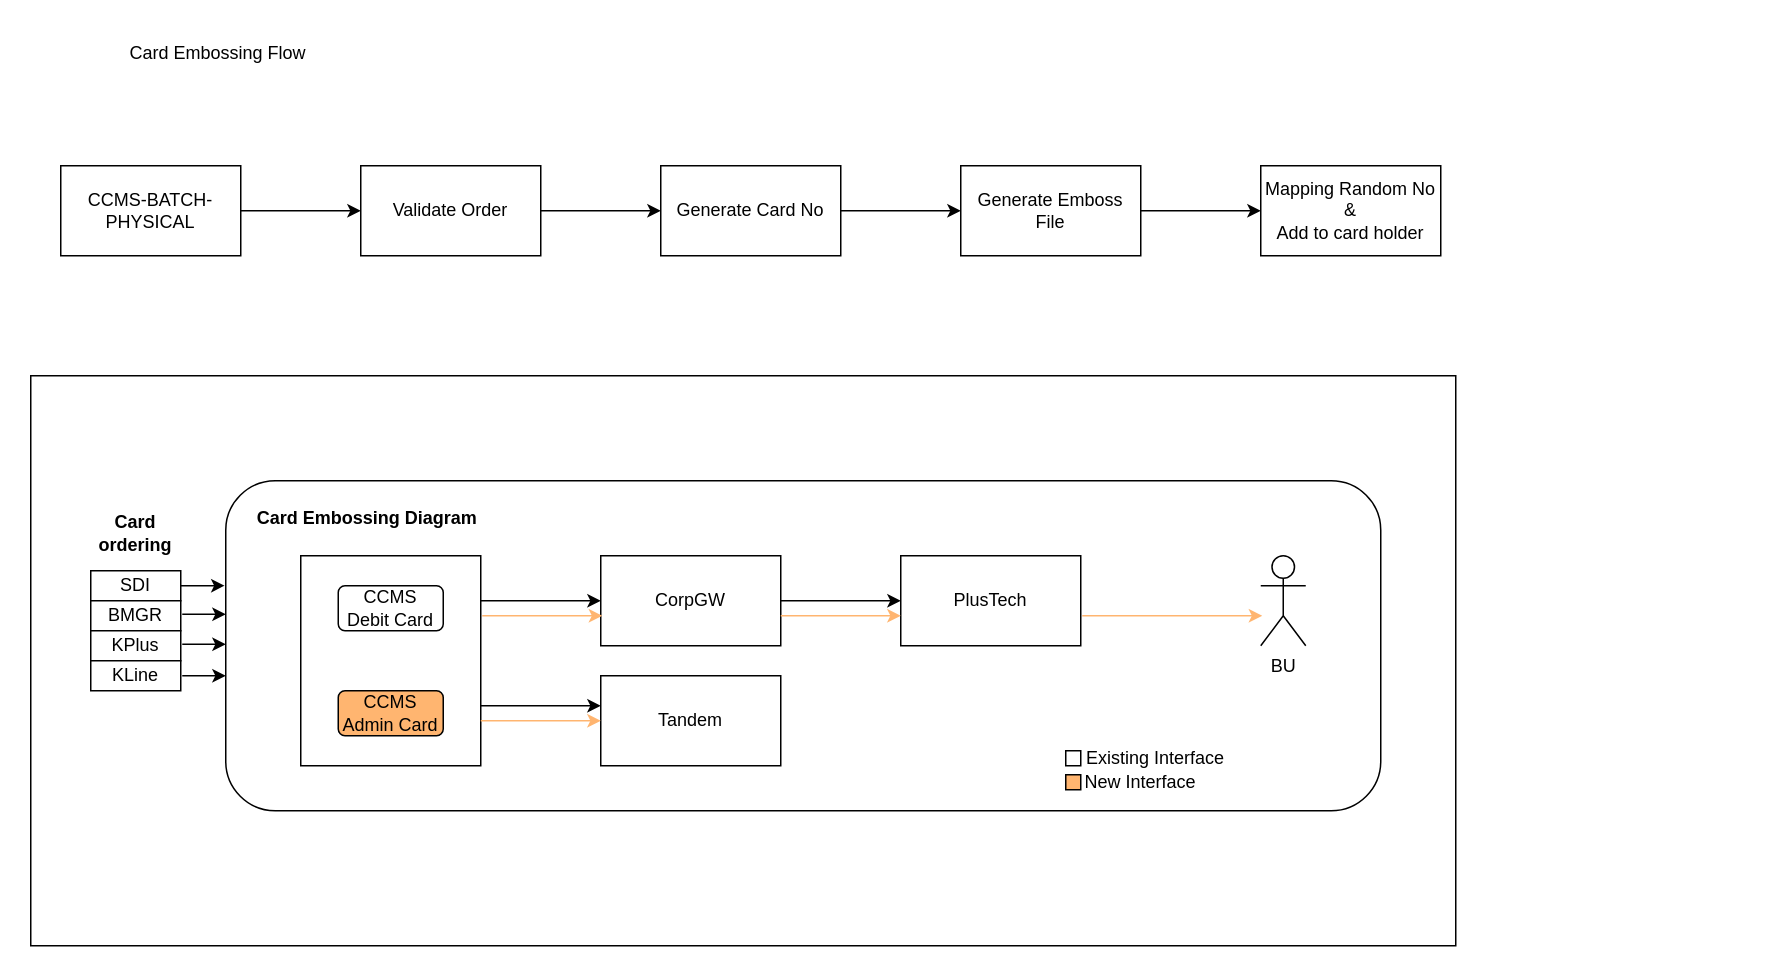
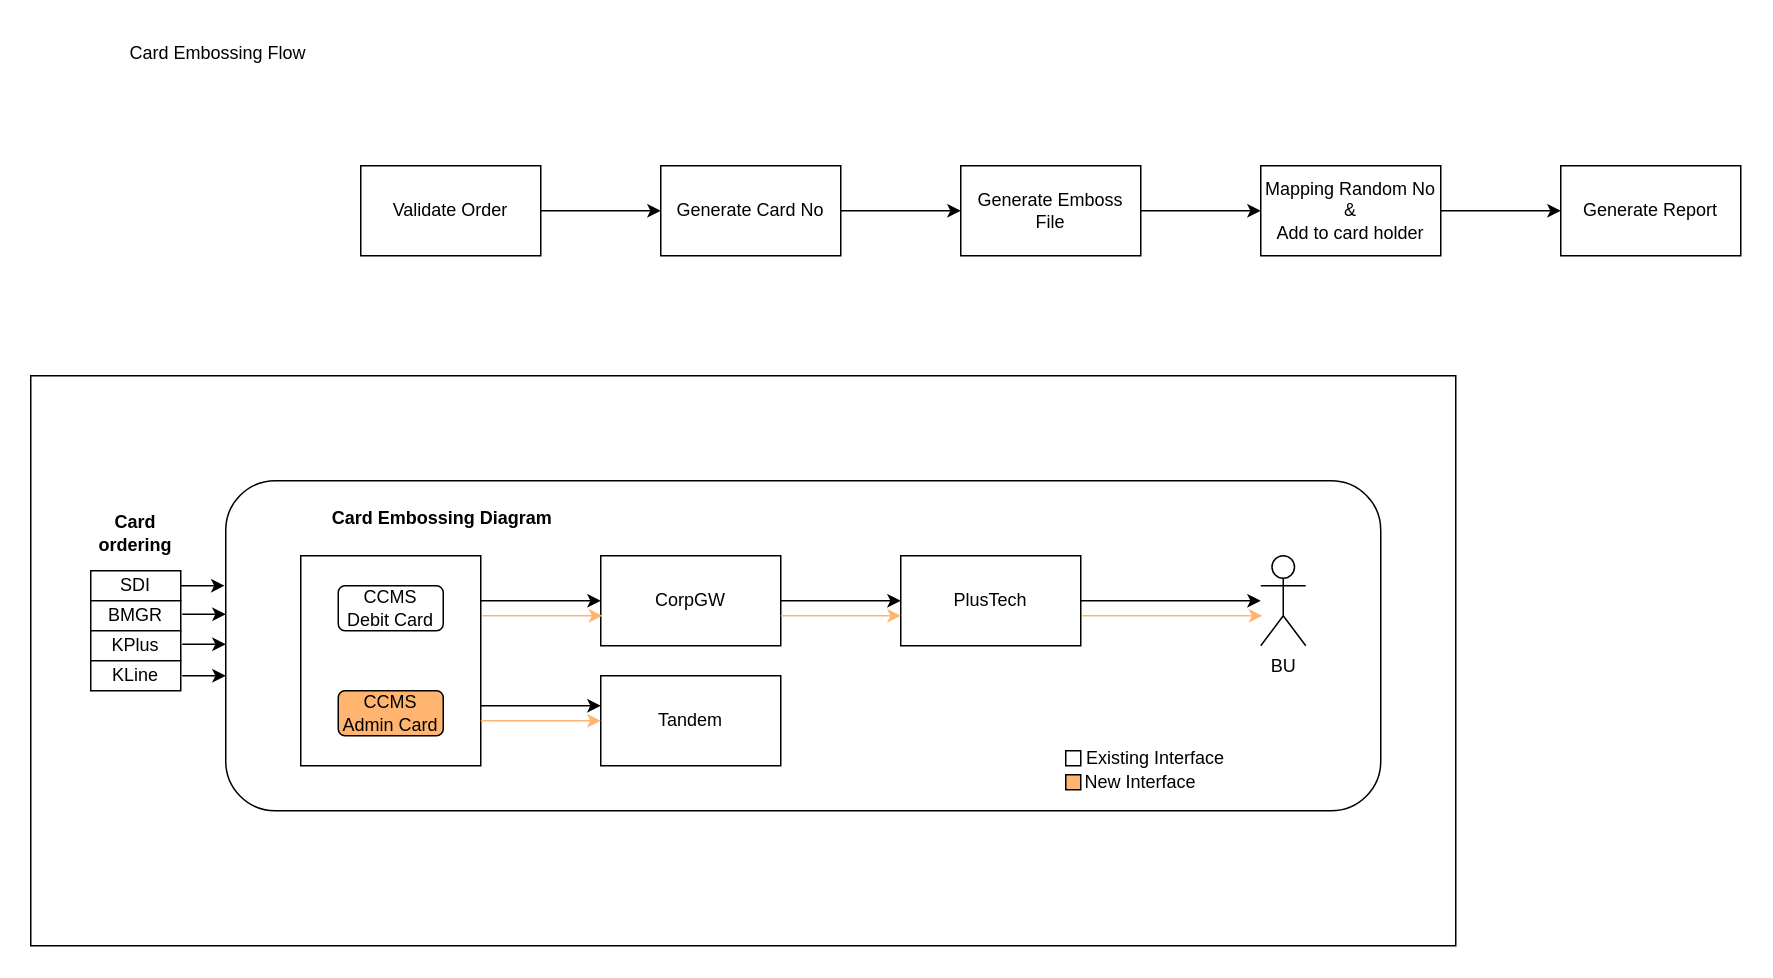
- <mxCell id="5" value="CCMS-BATCH-PHYSICAL" style="rounded=0;whiteSpace=wrap;html=1;" parent="1" vertex="1"><mxGeometry y="110" width="120" height="60" as="geometry" x="40" /></mxCell>
- <mxCell id="4" value="" style="edgeStyle=orthogonalEdgeStyle;rounded=0;orthogonalLoop=1;jettySize=auto;html=1;" parent="1" source="5" target="8" edge="1"><mxGeometry relative="1" as="geometry" /></mxCell>
+ <mxCell id="13" value="" style="edgeStyle=orthogonalEdgeStyle;rounded=0;orthogonalLoop=1;jettySize=auto;html=1;" parent="1" source="14" target="15" edge="1"><mxGeometry relative="1" as="geometry" /></mxCell>
+ <mxCell id="15" value="Generate Report" style="rounded=0;whiteSpace=wrap;html=1;" parent="1" vertex="1"><mxGeometry x="1040" y="110" width="120" height="60" as="geometry" /></mxCell>
- <mxCell id="31" value="Card Embossing Diagram" style="text;html=1;align=center;verticalAlign=middle;whiteSpace=wrap;rounded=0;fontStyle=1" parent="1" vertex="1"><mxGeometry x="150" y="330" width="189" height="30" as="geometry" /></mxCell>
+ <mxCell id="31" value="Card Embossing Diagram" style="text;html=1;align=center;verticalAlign=middle;whiteSpace=wrap;rounded=0;fontStyle=1" parent="1" vertex="1"><mxGeometry x="200" y="330" width="189" height="30" as="geometry" /></mxCell>
+ <mxCell id="20" style="edgeStyle=orthogonalEdgeStyle;rounded=0;orthogonalLoop=1;jettySize=auto;html=1;" parent="1" source="21" target="23" edge="1"><mxGeometry relative="1" as="geometry" /></mxCell>
